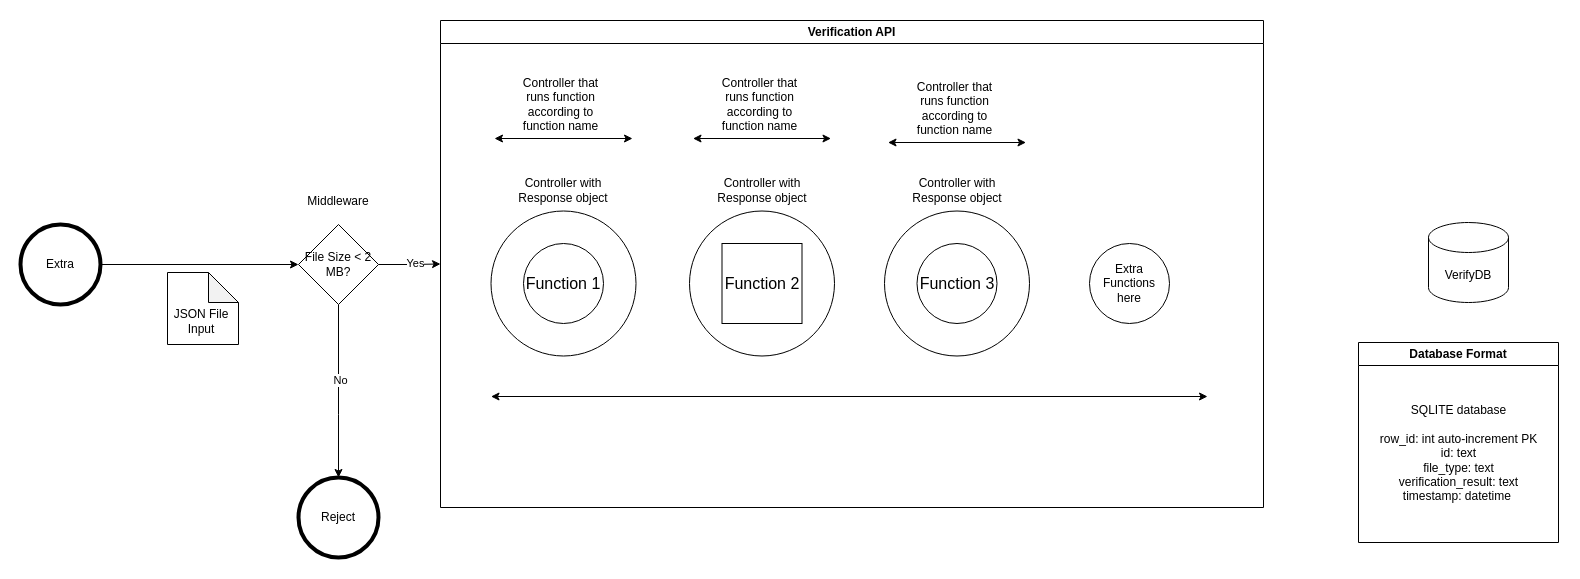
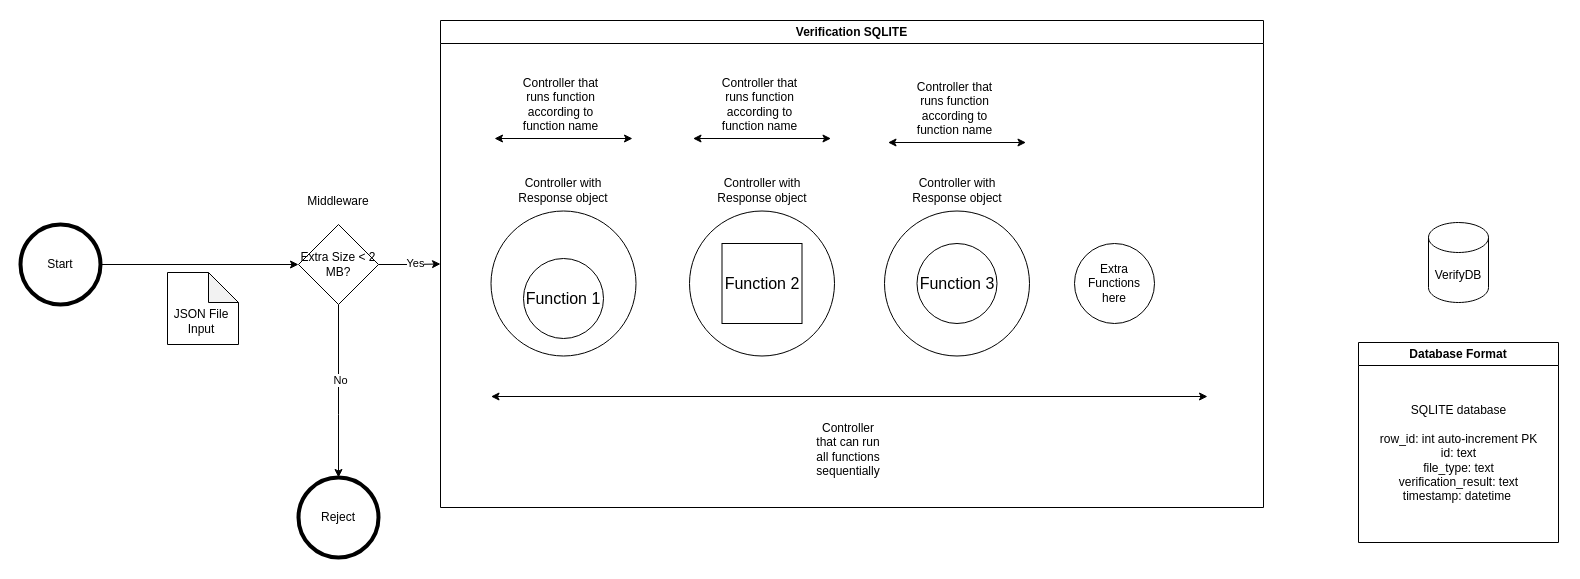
- <mxCell id="21" value="Verification API" style="swimlane;whiteSpace=wrap;html=1;" vertex="1" parent="1"><mxGeometry x="440" y="20" width="823" height="487" as="geometry" /></mxCell>
+ <mxCell id="21" value="Verification SQLITE" style="swimlane;whiteSpace=wrap;html=1;" vertex="1" parent="1"><mxGeometry x="440" y="20" width="823" height="487" as="geometry" /></mxCell>
- <mxCell id="31" value="VerifyDB" style="shape=cylinder3;whiteSpace=wrap;html=1;boundedLbl=1;backgroundOutline=1;size=15;" vertex="1" parent="1"><mxGeometry x="1428" y="222" width="80" height="80" as="geometry" /></mxCell>
+ <mxCell id="31" value="VerifyDB" style="shape=cylinder3;whiteSpace=wrap;html=1;boundedLbl=1;backgroundOutline=1;size=15;" vertex="1" parent="1"><mxGeometry x="1428" y="222" width="60" height="80" as="geometry" /></mxCell>
- <mxCell id="30" value="Extra" style="ellipse;whiteSpace=wrap;html=1;aspect=fixed;strokeWidth=4;" vertex="1" parent="1"><mxGeometry x="20" y="224" width="80" height="80" as="geometry" /></mxCell>
+ <mxCell id="30" value="Start" style="ellipse;whiteSpace=wrap;html=1;aspect=fixed;strokeWidth=4;" vertex="1" parent="1"><mxGeometry x="20" y="224" width="80" height="80" as="geometry" /></mxCell>
- <mxCell id="27" value="File Size &amp;lt; 2 MB?" style="rhombus;whiteSpace=wrap;html=1;" vertex="1" parent="1"><mxGeometry x="298" y="224" width="80" height="80" as="geometry" /></mxCell>
+ <mxCell id="27" value="Extra Size &amp;lt; 2 MB?" style="rhombus;whiteSpace=wrap;html=1;" vertex="1" parent="1"><mxGeometry x="298" y="224" width="80" height="80" as="geometry" /></mxCell>
- <mxCell id="4" value="Function 1" style="ellipse;whiteSpace=wrap;html=1;aspect=fixed;fontSize=16;" vertex="1" parent="1"><mxGeometry x="523" y="243" width="80" height="80" as="geometry" /></mxCell>
+ <mxCell id="4" value="Function 1" style="ellipse;whiteSpace=wrap;html=1;aspect=fixed;fontSize=16;" vertex="1" parent="1"><mxGeometry x="523" y="258" width="80" height="80" as="geometry" /></mxCell>
- <mxCell id="20" value="Extra Functions here" style="ellipse;whiteSpace=wrap;html=1;aspect=fixed;" vertex="1" parent="1"><mxGeometry x="1089" y="243" width="80" height="80" as="geometry" /></mxCell>
+ <mxCell id="20" value="Extra Functions here" style="ellipse;whiteSpace=wrap;html=1;aspect=fixed;" vertex="1" parent="1"><mxGeometry x="1074" y="243" width="80" height="80" as="geometry" /></mxCell>
+ <mxCell id="13" value="Controller that can run all functions sequentially" style="text;html=1;strokeColor=none;fillColor=none;align=center;verticalAlign=middle;whiteSpace=wrap;rounded=0;" vertex="1" parent="1"><mxGeometry x="818" y="434" width="60" height="30" as="geometry" /></mxCell>
